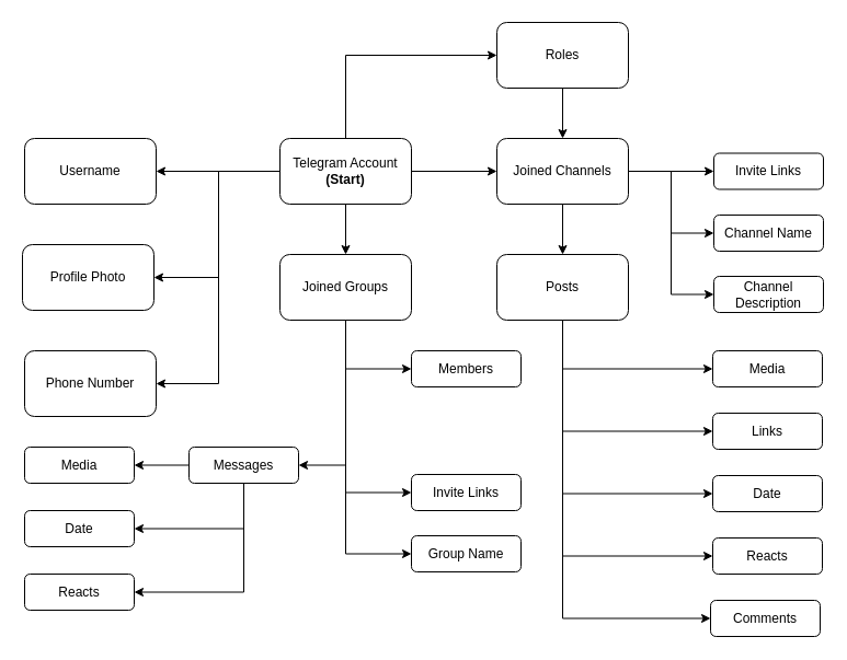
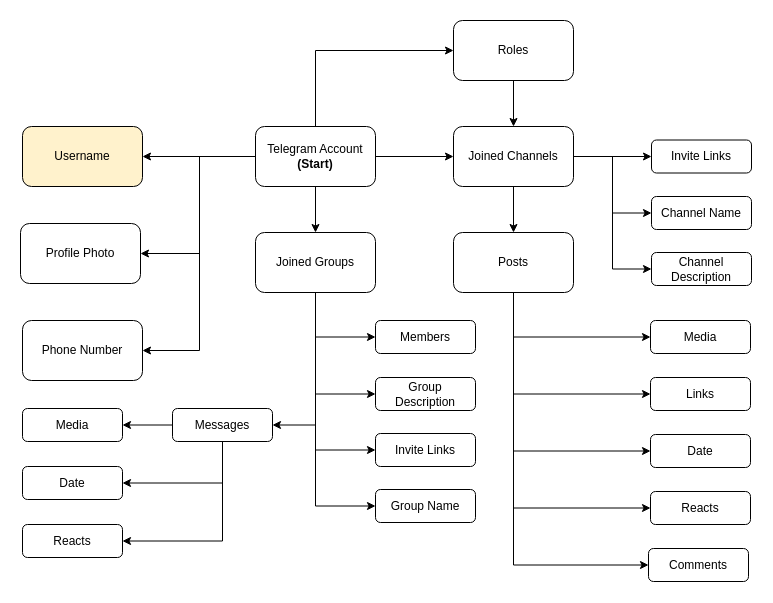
- <mxCell id="9" value="Username" style="rounded=1;whiteSpace=wrap;html=1;" parent="1" vertex="1"><mxGeometry x="22" y="126" width="120" height="60" as="geometry" /></mxCell>
+ <mxCell id="9" value="Username" style="rounded=1;whiteSpace=wrap;html=1;fillColor=#fff2cc;" parent="1" vertex="1"><mxGeometry x="22" y="126" width="120" height="60" as="geometry" /></mxCell>
+ <mxCell id="33" style="edgeStyle=orthogonalEdgeStyle;rounded=0;orthogonalLoop=1;jettySize=auto;html=1;exitX=0.5;exitY=1;exitDx=0;exitDy=0;entryX=0;entryY=0.5;entryDx=0;entryDy=0;" parent="1" source="37" target="43" edge="1"><mxGeometry relative="1" as="geometry" /></mxCell>
+ <mxCell id="43" value="Group&lt;br&gt;Description" style="rounded=1;whiteSpace=wrap;html=1;" parent="1" vertex="1"><mxGeometry x="375" y="377" width="100" height="33" as="geometry" /></mxCell>
